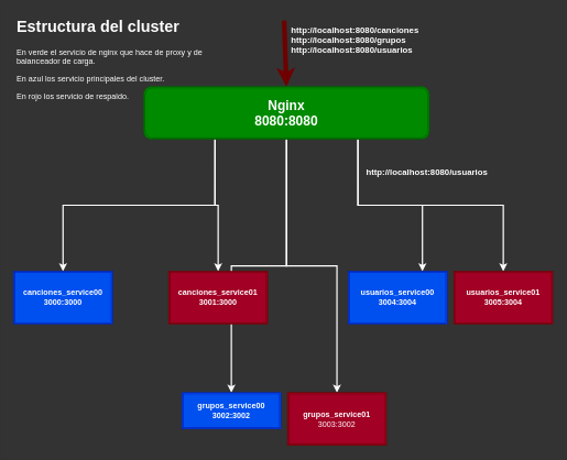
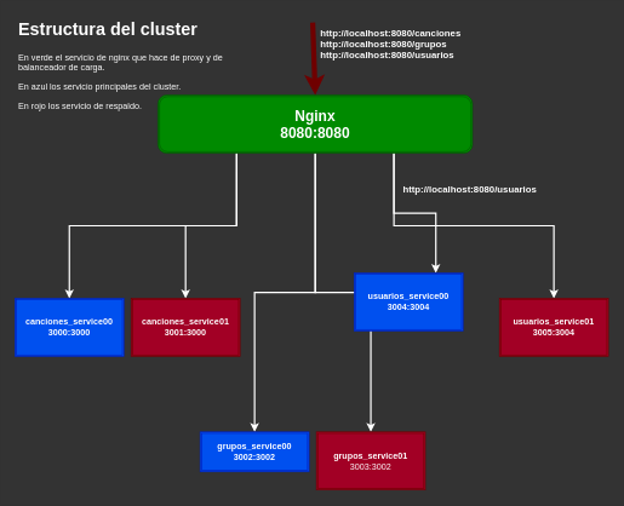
- <mxCell id="10" value="&lt;span class=&quot;pl-ent&quot;&gt;&lt;b&gt;canciones_service01&lt;br&gt;3001:3000&lt;br&gt;&lt;/b&gt;&lt;/span&gt;" style="shape=ext;double=1;rounded=0;whiteSpace=wrap;html=1;fillColor=#a20025;strokeColor=#6F0000;fontColor=#ffffff;" vertex="1" parent="1"><mxGeometry x="255" y="410" width="150" height="80" as="geometry" /></mxCell>
+ <mxCell id="10" value="&lt;span class=&quot;pl-ent&quot;&gt;&lt;b&gt;canciones_service01&lt;br&gt;3001:3000&lt;br&gt;&lt;/b&gt;&lt;/span&gt;" style="shape=ext;double=1;rounded=0;whiteSpace=wrap;html=1;fillColor=#a20025;strokeColor=#6F0000;fontColor=#ffffff;" vertex="1" parent="1"><mxGeometry x="180" y="410" width="150" height="80" as="geometry" /></mxCell>
- <mxCell id="13" value="&lt;span class=&quot;pl-ent&quot;&gt;&lt;b&gt;usuarios_service00&lt;br&gt;3004:3004&lt;br&gt;&lt;/b&gt;&lt;/span&gt;" style="shape=ext;double=1;rounded=0;whiteSpace=wrap;html=1;fillColor=#0050ef;strokeColor=#001DBC;fontColor=#ffffff;" vertex="1" parent="1"><mxGeometry x="527" y="410" width="150" height="80" as="geometry" /></mxCell>
+ <mxCell id="13" value="&lt;span class=&quot;pl-ent&quot;&gt;&lt;b&gt;usuarios_service00&lt;br&gt;3004:3004&lt;br&gt;&lt;/b&gt;&lt;/span&gt;" style="shape=ext;double=1;rounded=0;whiteSpace=wrap;html=1;fillColor=#0050ef;strokeColor=#001DBC;fontColor=#ffffff;" vertex="1" parent="1"><mxGeometry x="487" y="375" width="150" height="80" as="geometry" /></mxCell>
